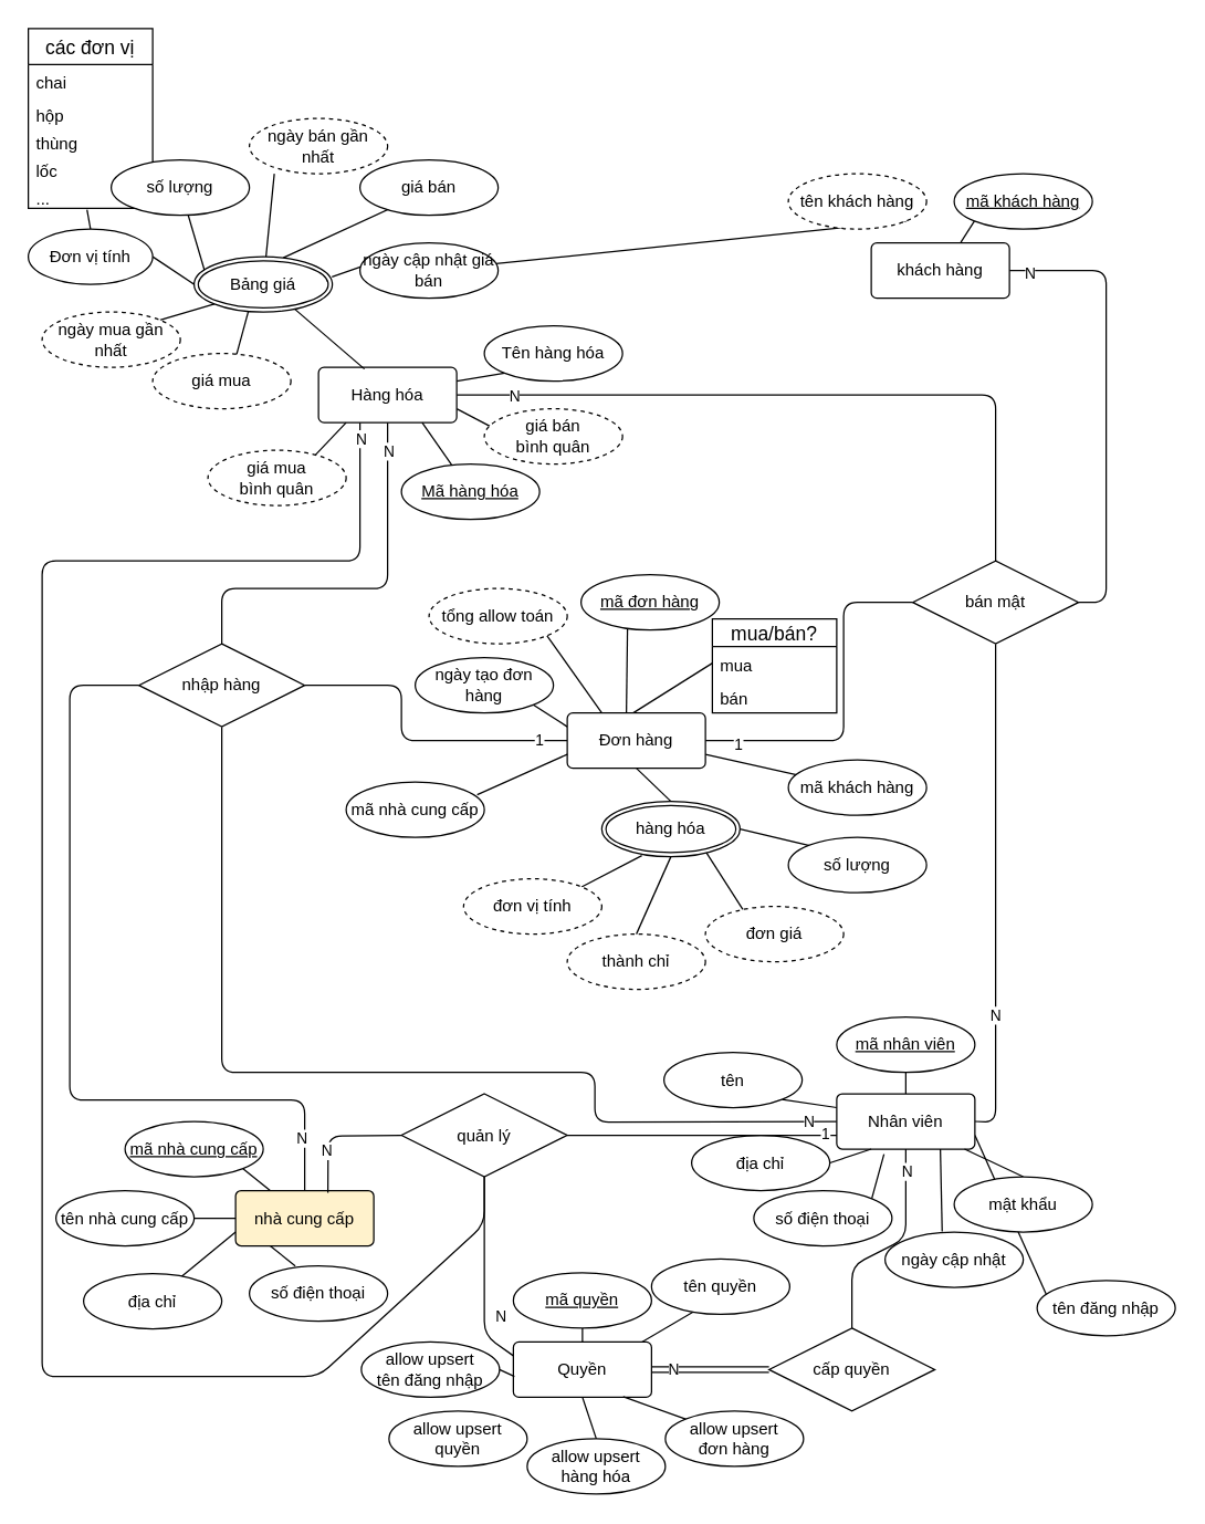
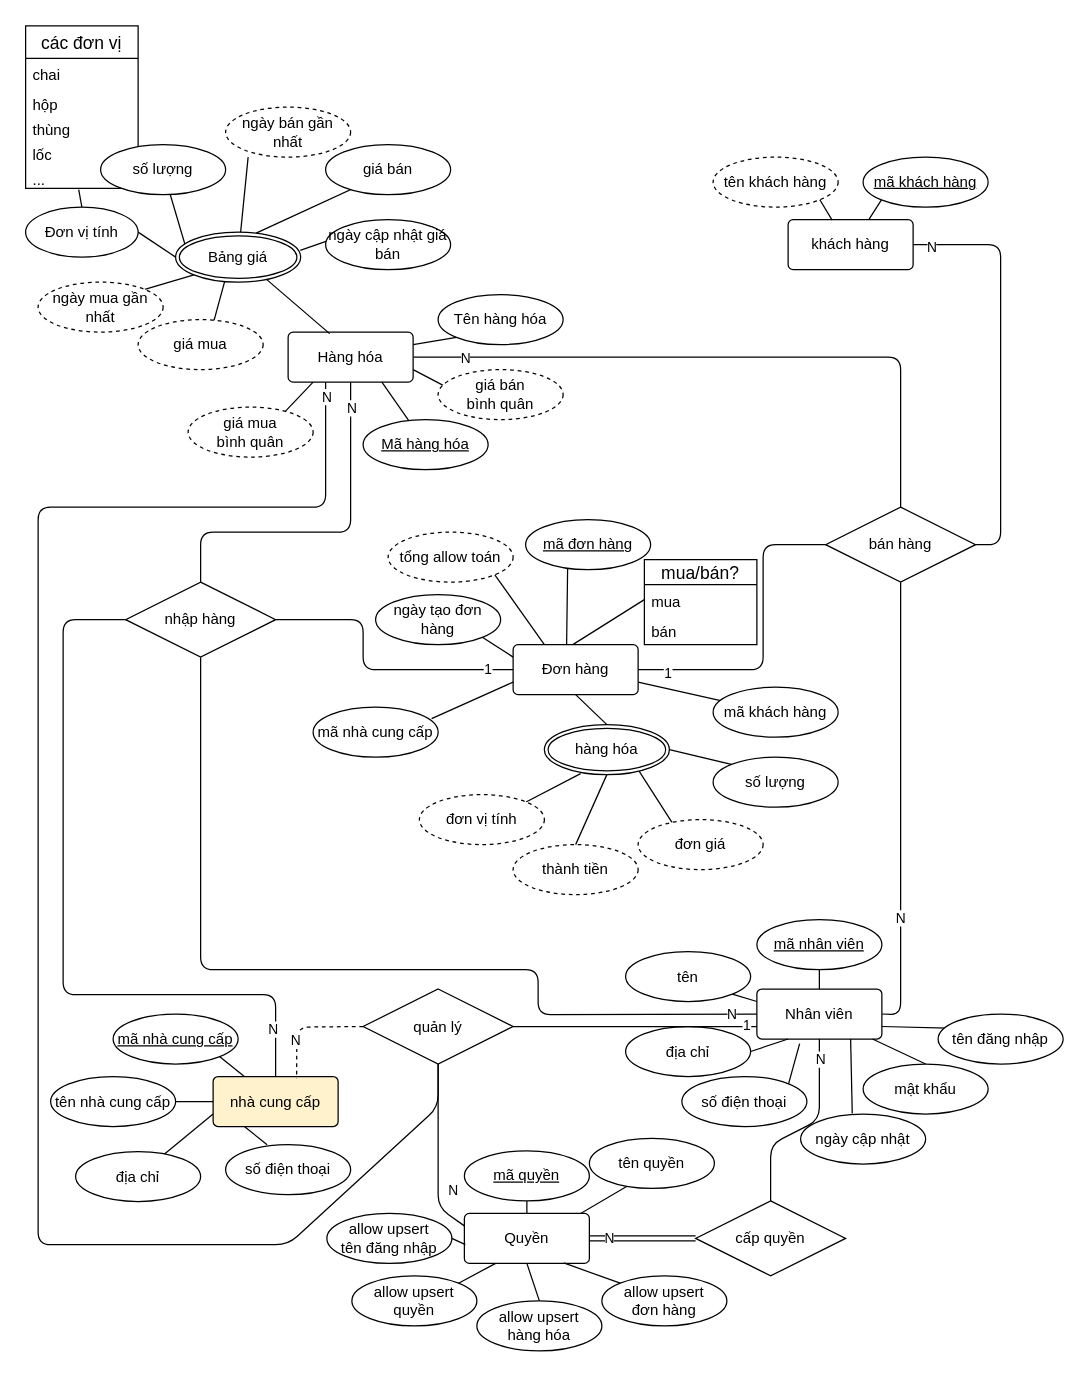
- <mxCell id="46" style="edgeStyle=none;html=1;exitX=1;exitY=1;exitDx=0;exitDy=0;endArrow=none;endFill=0;" edge="1" parent="1" source="47" target="51"><mxGeometry relative="1" as="geometry" /></mxCell>
+ <mxCell id="46" style="edgeStyle=none;html=1;exitX=1;exitY=1;exitDx=0;exitDy=0;entryX=0.352;entryY=0.01;entryDx=0;entryDy=0;entryPerimeter=0;endArrow=none;endFill=0;" edge="1" parent="1" source="47" target="45"><mxGeometry relative="1" as="geometry" /></mxCell>
- <mxCell id="38" value="bán mật" style="shape=rhombus;perimeter=rhombusPerimeter;whiteSpace=wrap;html=1;align=center;" parent="1" vertex="1"><mxGeometry x="660" y="405" width="120" height="60" as="geometry" /></mxCell>
+ <mxCell id="38" value="bán hàng" style="shape=rhombus;perimeter=rhombusPerimeter;whiteSpace=wrap;html=1;align=center;" parent="1" vertex="1"><mxGeometry x="660" y="405" width="120" height="60" as="geometry" /></mxCell>
- <mxCell id="87" value="thành chỉ" style="ellipse;whiteSpace=wrap;html=1;align=center;dashed=1;" vertex="1" parent="1"><mxGeometry x="410" y="675" width="100" height="40" as="geometry" /></mxCell>
+ <mxCell id="87" value="thành tiền" style="ellipse;whiteSpace=wrap;html=1;align=center;dashed=1;" vertex="1" parent="1"><mxGeometry x="410" y="675" width="100" height="40" as="geometry" /></mxCell>
- <mxCell id="53" value="tên" style="ellipse;whiteSpace=wrap;html=1;align=center;" parent="1" vertex="1"><mxGeometry x="480" y="760.5" width="100" height="40" as="geometry" /></mxCell>
+ <mxCell id="53" value="tên" style="ellipse;whiteSpace=wrap;html=1;align=center;" parent="1" vertex="1"><mxGeometry x="500" y="760.5" width="100" height="40" as="geometry" /></mxCell>
- <mxCell id="119" style="edgeStyle=none;html=1;entryX=0.668;entryY=0.042;entryDx=0;entryDy=0;endArrow=none;endFill=0;entryPerimeter=0;exitX=0;exitY=0.5;exitDx=0;exitDy=0;" edge="1" parent="1" source="127" target="70"><mxGeometry relative="1" as="geometry"><Array as="points"><mxPoint x="237" y="821" /></Array></mxGeometry></mxCell>
+ <mxCell id="119" style="edgeStyle=none;html=1;entryX=0.668;entryY=0.042;entryDx=0;entryDy=0;endArrow=none;endFill=0;entryPerimeter=0;exitX=0;exitY=0.5;exitDx=0;exitDy=0;dashed=1;" edge="1" parent="1" source="127" target="70"><mxGeometry relative="1" as="geometry"><Array as="points"><mxPoint x="237" y="821" /></Array></mxGeometry></mxCell>
- <mxCell id="58" value="tên đăng nhập" style="ellipse;whiteSpace=wrap;html=1;align=center;" parent="1" vertex="1"><mxGeometry x="750" y="925.5" width="100" height="40" as="geometry" /></mxCell>
+ <mxCell id="58" value="tên đăng nhập" style="ellipse;whiteSpace=wrap;html=1;align=center;" parent="1" vertex="1"><mxGeometry x="750" y="810.5" width="100" height="40" as="geometry" /></mxCell>
+ <mxCell id="105" style="edgeStyle=none;html=1;exitX=1;exitY=0;exitDx=0;exitDy=0;entryX=0.25;entryY=1;entryDx=0;entryDy=0;endArrow=none;endFill=0;" edge="1" parent="1" source="128" target="99"><mxGeometry relative="1" as="geometry" /></mxCell>
